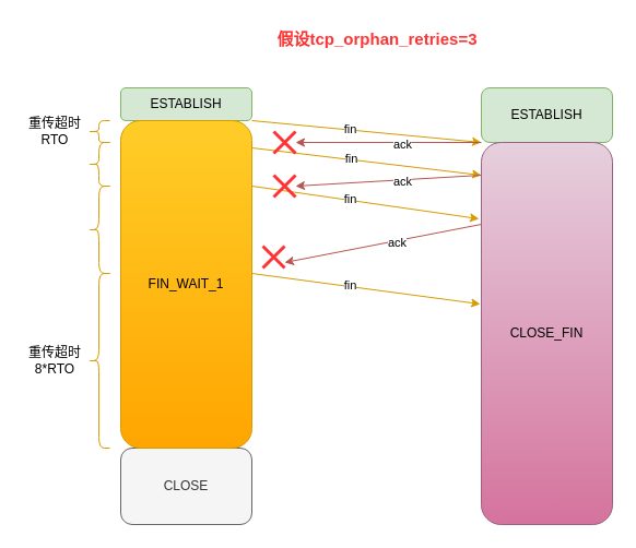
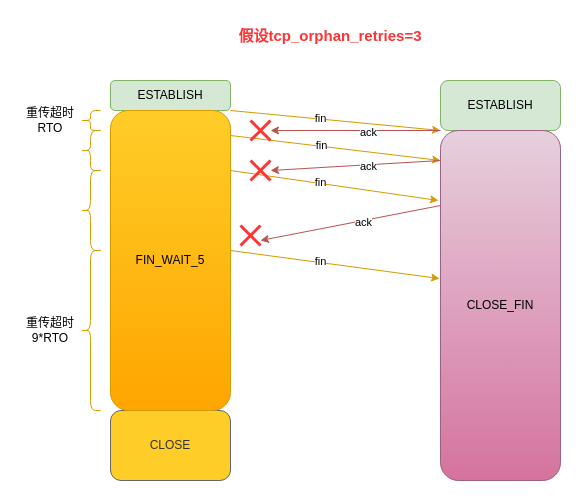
- <mxCell id="21" value="&lt;b&gt;&lt;font style=&quot;font-size: 15px;&quot; color=&quot;#ff3333&quot;&gt;假设tcp_orphan_retries=3&lt;/font&gt;&lt;/b&gt;" style="text;html=1;strokeColor=none;fillColor=none;align=center;verticalAlign=middle;whiteSpace=wrap;rounded=0;" parent="1" vertex="1"><mxGeometry x="250" y="20" width="190" height="30" as="geometry" /></mxCell>
+ <mxCell id="21" value="&lt;b&gt;&lt;font style=&quot;font-size: 15px;&quot; color=&quot;#ff3333&quot;&gt;假设tcp_orphan_retries=3&lt;/font&gt;&lt;/b&gt;" style="text;html=1;strokeColor=none;fillColor=none;align=center;verticalAlign=middle;whiteSpace=wrap;rounded=0;" parent="1" vertex="1"><mxGeometry x="235" y="20" width="190" height="30" as="geometry" /></mxCell>
- <mxCell id="20" value="FIN_WAIT_1" style="rounded=1;whiteSpace=wrap;html=1;fillColor=#ffcd28;strokeColor=#d79b00;gradientColor=#ffa500;" parent="1" vertex="1"><mxGeometry x="110" y="110" width="120" height="300" as="geometry" /></mxCell>
+ <mxCell id="20" value="FIN_WAIT_5" style="rounded=1;whiteSpace=wrap;html=1;fillColor=#ffcd28;strokeColor=#d79b00;gradientColor=#ffa500;" parent="1" vertex="1"><mxGeometry x="110" y="110" width="120" height="300" as="geometry" /></mxCell>
- <mxCell id="18" value="重传超时&lt;br&gt;8*RTO" style="text;html=1;strokeColor=none;fillColor=none;align=center;verticalAlign=middle;whiteSpace=wrap;rounded=0;" parent="1" vertex="1"><mxGeometry x="20" y="315" width="60" height="30" as="geometry" /></mxCell>
+ <mxCell id="18" value="重传超时&lt;br&gt;9*RTO" style="text;html=1;strokeColor=none;fillColor=none;align=center;verticalAlign=middle;whiteSpace=wrap;rounded=0;" parent="1" vertex="1"><mxGeometry x="20" y="315" width="60" height="30" as="geometry" /></mxCell>
- <mxCell id="19" value="CLOSE" style="rounded=1;whiteSpace=wrap;html=1;fillColor=#f5f5f5;strokeColor=#666666;fontColor=#333333;" parent="1" vertex="1"><mxGeometry x="110" y="410" width="120" height="70" as="geometry" /></mxCell>
+ <mxCell id="19" value="CLOSE" style="rounded=1;whiteSpace=wrap;html=1;fillColor=#ffcd28;strokeColor=#666666;fontColor=#333333;" parent="1" vertex="1"><mxGeometry x="110" y="410" width="120" height="70" as="geometry" /></mxCell>
